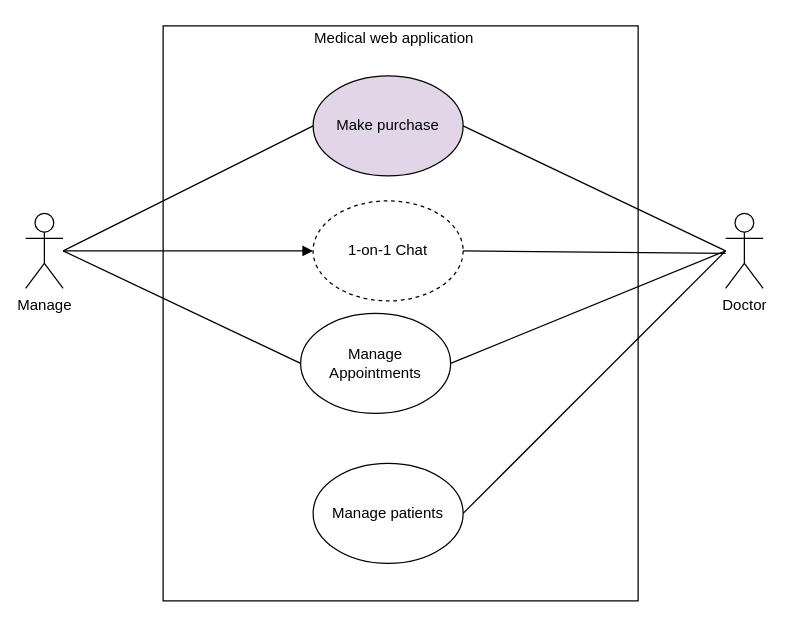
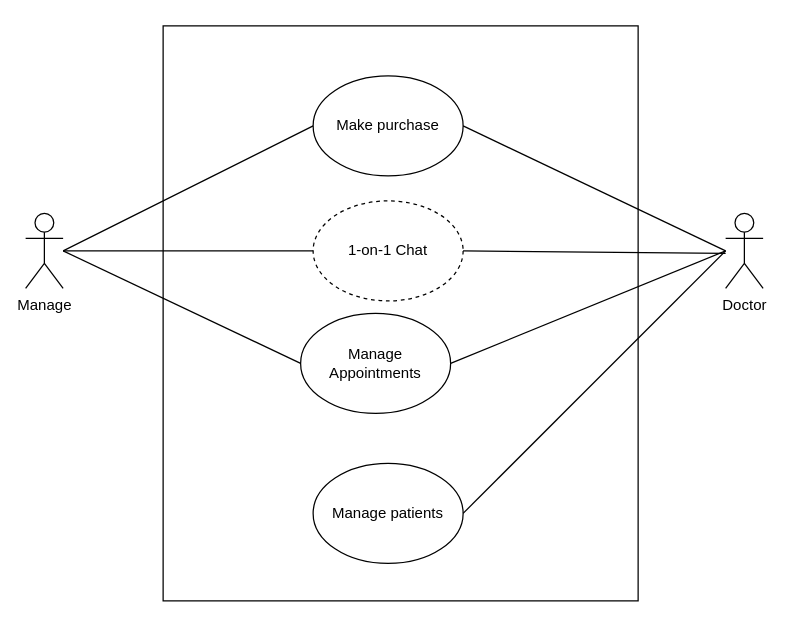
- <mxCell id="8" value="Medical web application" style="text;html=1;strokeColor=none;fillColor=none;align=center;verticalAlign=middle;whiteSpace=wrap;rounded=0;" parent="1" vertex="1"><mxGeometry x="190" y="20" width="250" height="20" as="geometry" /></mxCell>
- <mxCell id="6" value="Make purchase" style="ellipse;whiteSpace=wrap;html=1;fillColor=#e1d5e7;" parent="1" vertex="1"><mxGeometry x="250" y="60" width="120" height="80" as="geometry" /></mxCell>
+ <mxCell id="6" value="Make purchase" style="ellipse;whiteSpace=wrap;html=1;" parent="1" vertex="1"><mxGeometry x="250" y="60" width="120" height="80" as="geometry" /></mxCell>
- <mxCell id="11" value="" style="endArrow=block;html=1;entryX=0;entryY=0.5;entryDx=0;entryDy=0;" parent="1" source="3" target="5" edge="1"><mxGeometry width="50" height="50" relative="1" as="geometry"><mxPoint x="290" y="250" as="sourcePoint" /><mxPoint x="340" y="200" as="targetPoint" /></mxGeometry></mxCell>
+ <mxCell id="11" value="" style="endArrow=none;html=1;entryX=0;entryY=0.5;entryDx=0;entryDy=0;" parent="1" source="3" target="5" edge="1"><mxGeometry width="50" height="50" relative="1" as="geometry"><mxPoint x="290" y="250" as="sourcePoint" /><mxPoint x="340" y="200" as="targetPoint" /></mxGeometry></mxCell>
